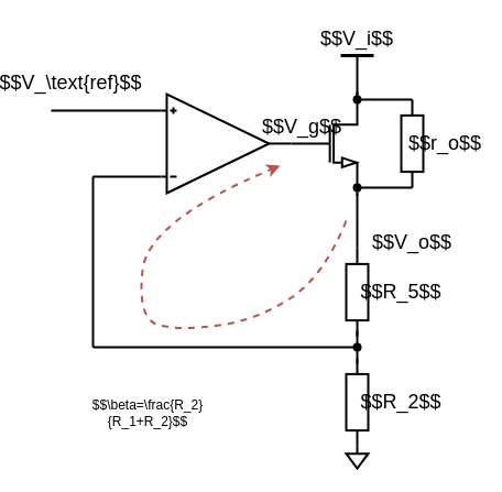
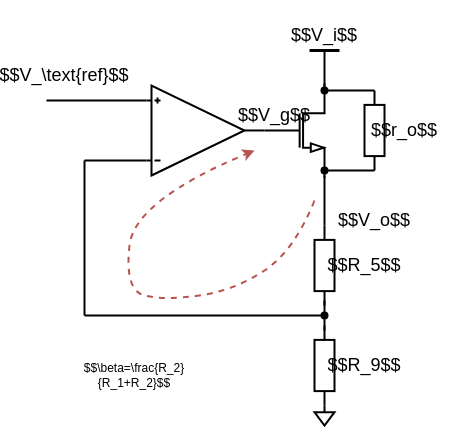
- <mxCell id="18" value="&lt;font style=&quot;font-size: 18px;&quot;&gt;$$R_2$$&lt;/font&gt;" style="text;html=1;align=center;verticalAlign=middle;whiteSpace=wrap;rounded=0;strokeWidth=2;" vertex="1" parent="1"><mxGeometry x="320" y="350" width="60" height="30" as="geometry" /></mxCell>
+ <mxCell id="18" value="&lt;font style=&quot;font-size: 18px;&quot;&gt;$$R_9$$&lt;/font&gt;" style="text;html=1;align=center;verticalAlign=middle;whiteSpace=wrap;rounded=0;strokeWidth=2;" vertex="1" parent="1"><mxGeometry x="320" y="350" width="60" height="30" as="geometry" /></mxCell>
